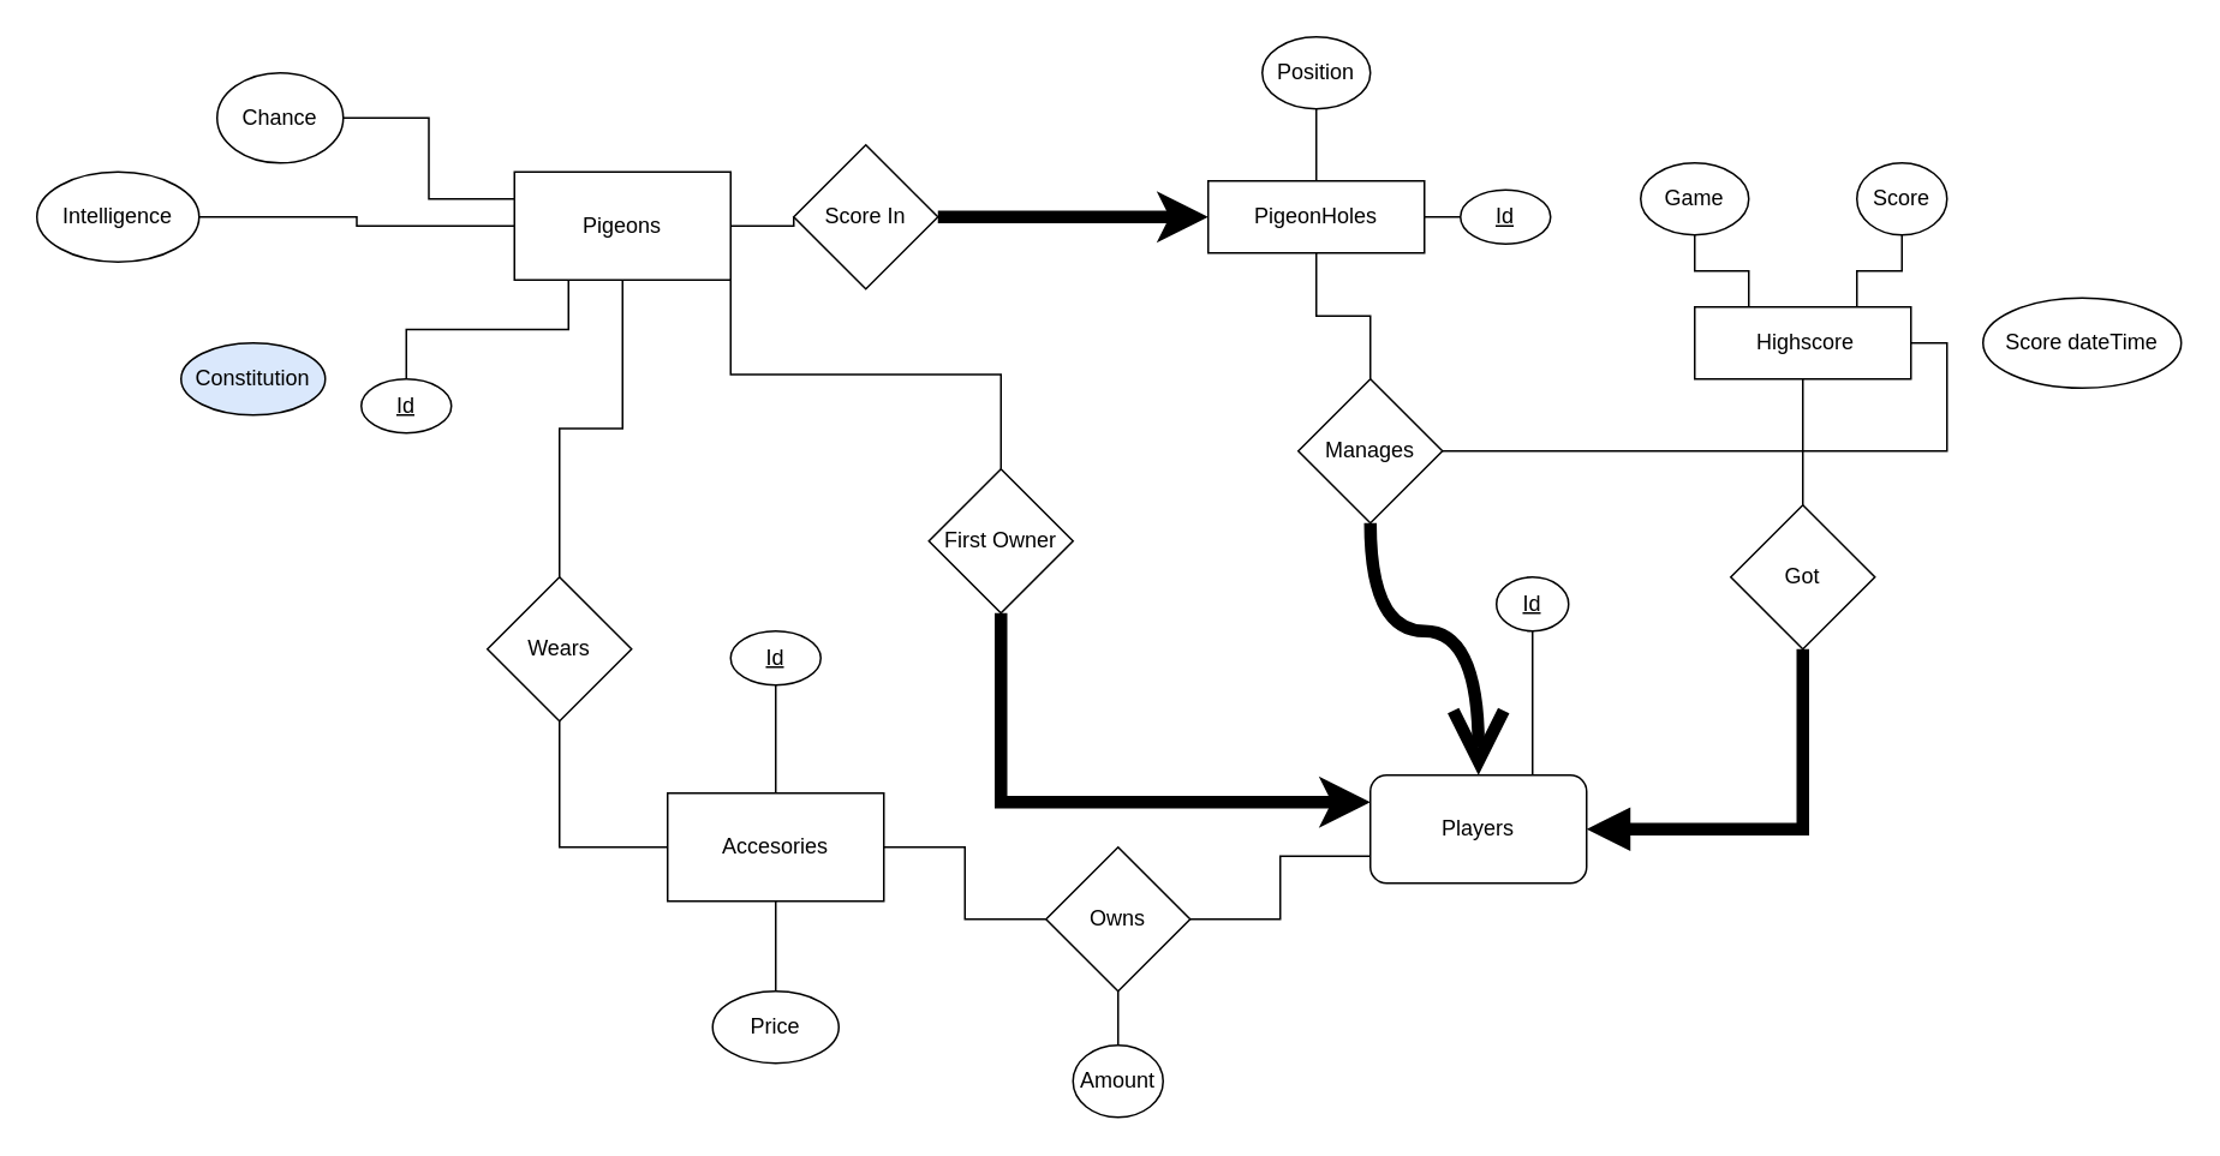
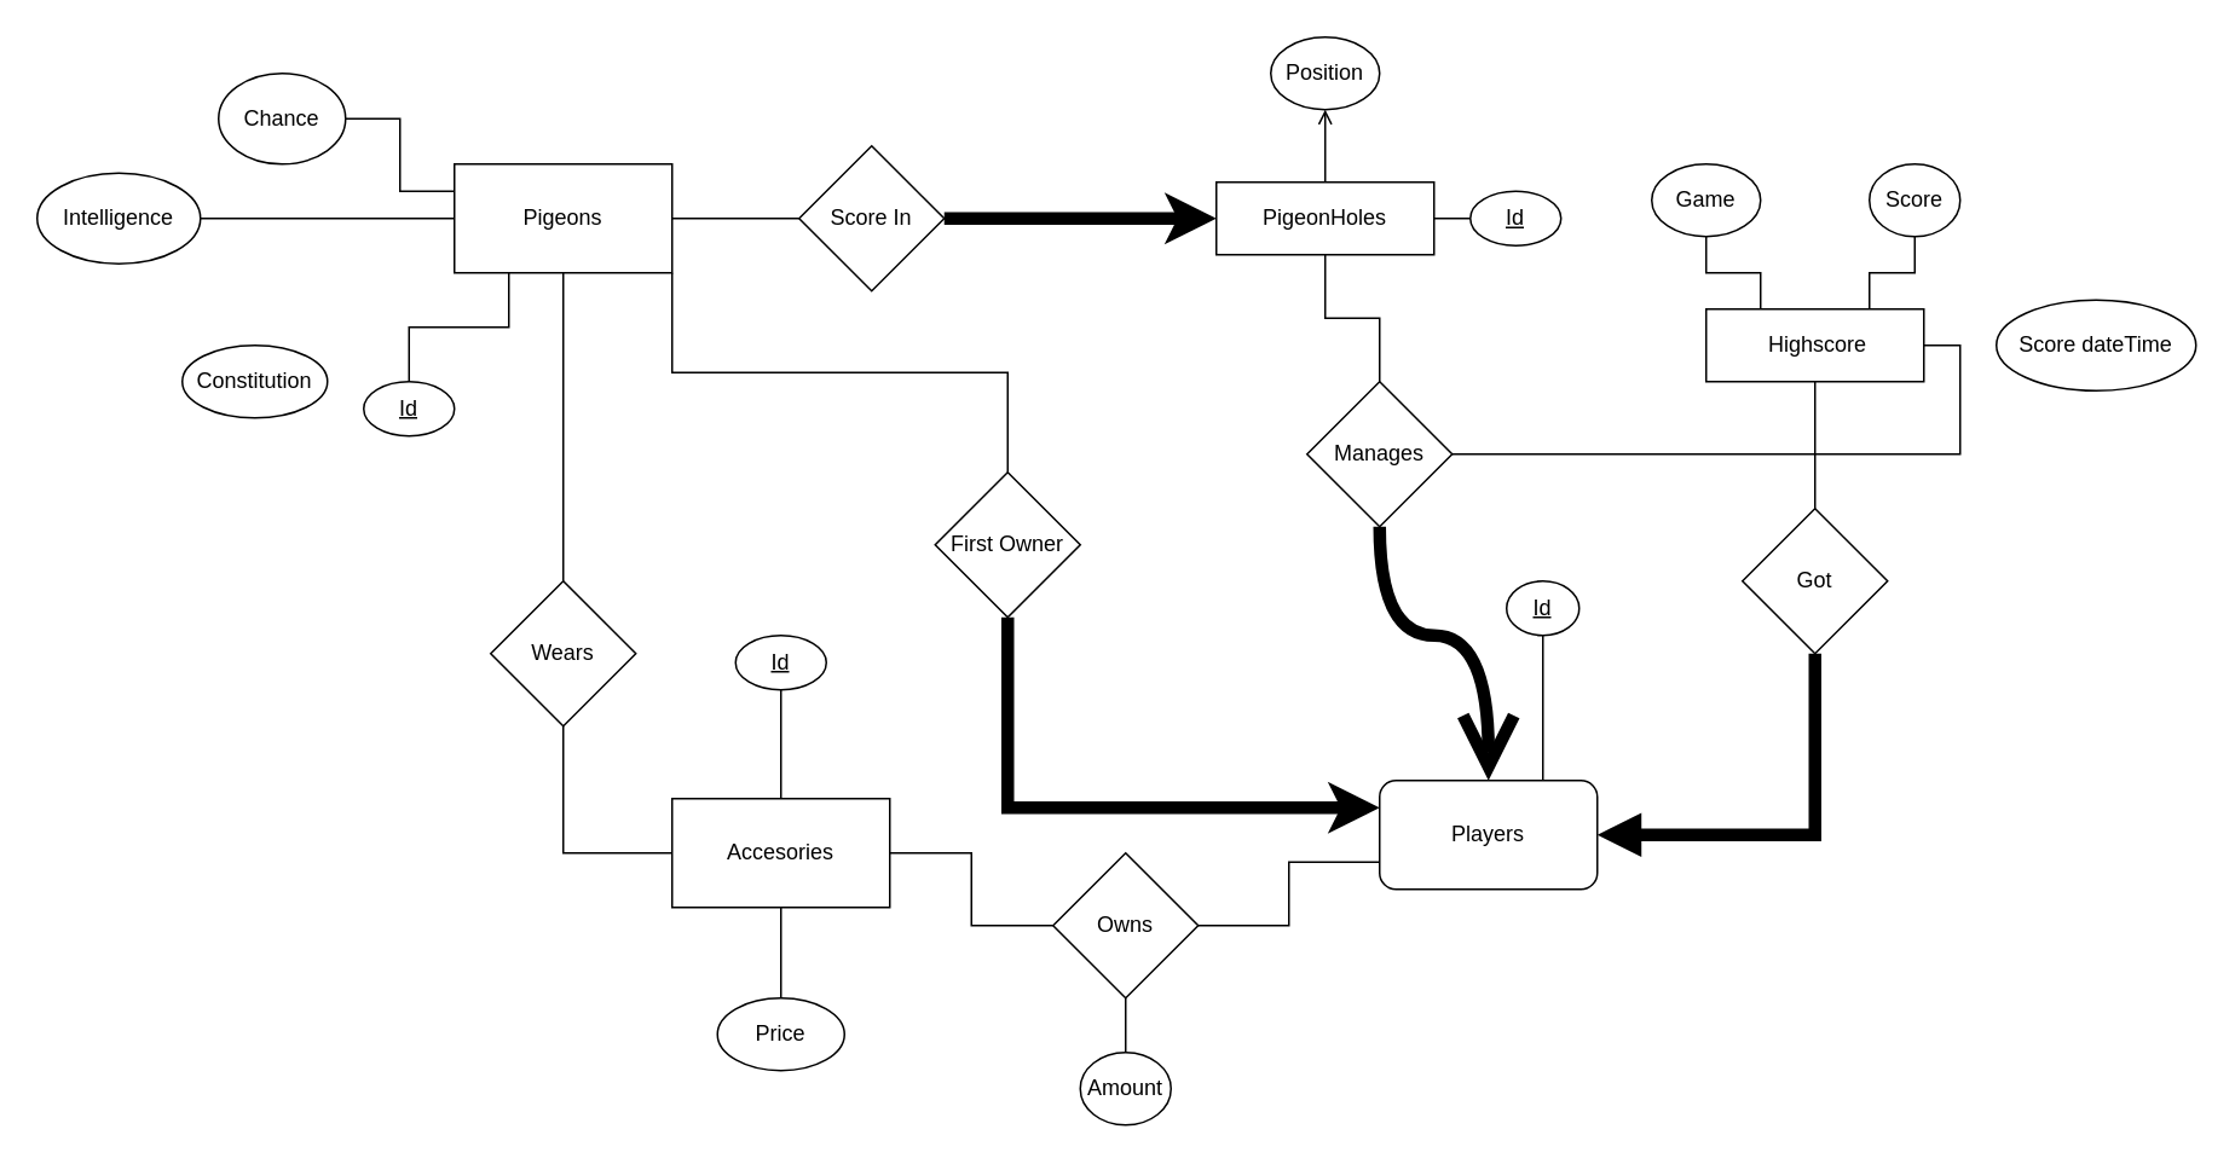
- <mxCell id="7" style="edgeStyle=orthogonalEdgeStyle;rounded=0;orthogonalLoop=1;jettySize=auto;html=1;exitX=0.5;exitY=0;exitDx=0;exitDy=0;entryX=0.5;entryY=1;entryDx=0;entryDy=0;endArrow=none;endFill=0;" edge="1" parent="1" source="9" target="27"><mxGeometry relative="1" as="geometry" /></mxCell>
+ <mxCell id="7" style="edgeStyle=orthogonalEdgeStyle;rounded=0;orthogonalLoop=1;jettySize=auto;html=1;exitX=0.5;exitY=0;exitDx=0;exitDy=0;entryX=0.5;entryY=1;entryDx=0;entryDy=0;endArrow=open;endFill=0;" edge="1" parent="1" source="9" target="27"><mxGeometry relative="1" as="geometry" /></mxCell>
- <mxCell id="6" value="Pigeons" style="rounded=0;whiteSpace=wrap;html=1;" vertex="1" parent="1"><mxGeometry x="285" y="95" width="120" height="60" as="geometry" /></mxCell>
+ <mxCell id="6" value="Pigeons" style="rounded=0;whiteSpace=wrap;html=1;" vertex="1" parent="1"><mxGeometry x="250" y="90" width="120" height="60" as="geometry" /></mxCell>
- <mxCell id="39" value="Constitution" style="ellipse;whiteSpace=wrap;html=1;fillColor=#dae8fc;" vertex="1" parent="1"><mxGeometry x="100" y="190" width="80" height="40" as="geometry" /></mxCell>
+ <mxCell id="39" value="Constitution" style="ellipse;whiteSpace=wrap;html=1;" vertex="1" parent="1"><mxGeometry x="100" y="190" width="80" height="40" as="geometry" /></mxCell>
